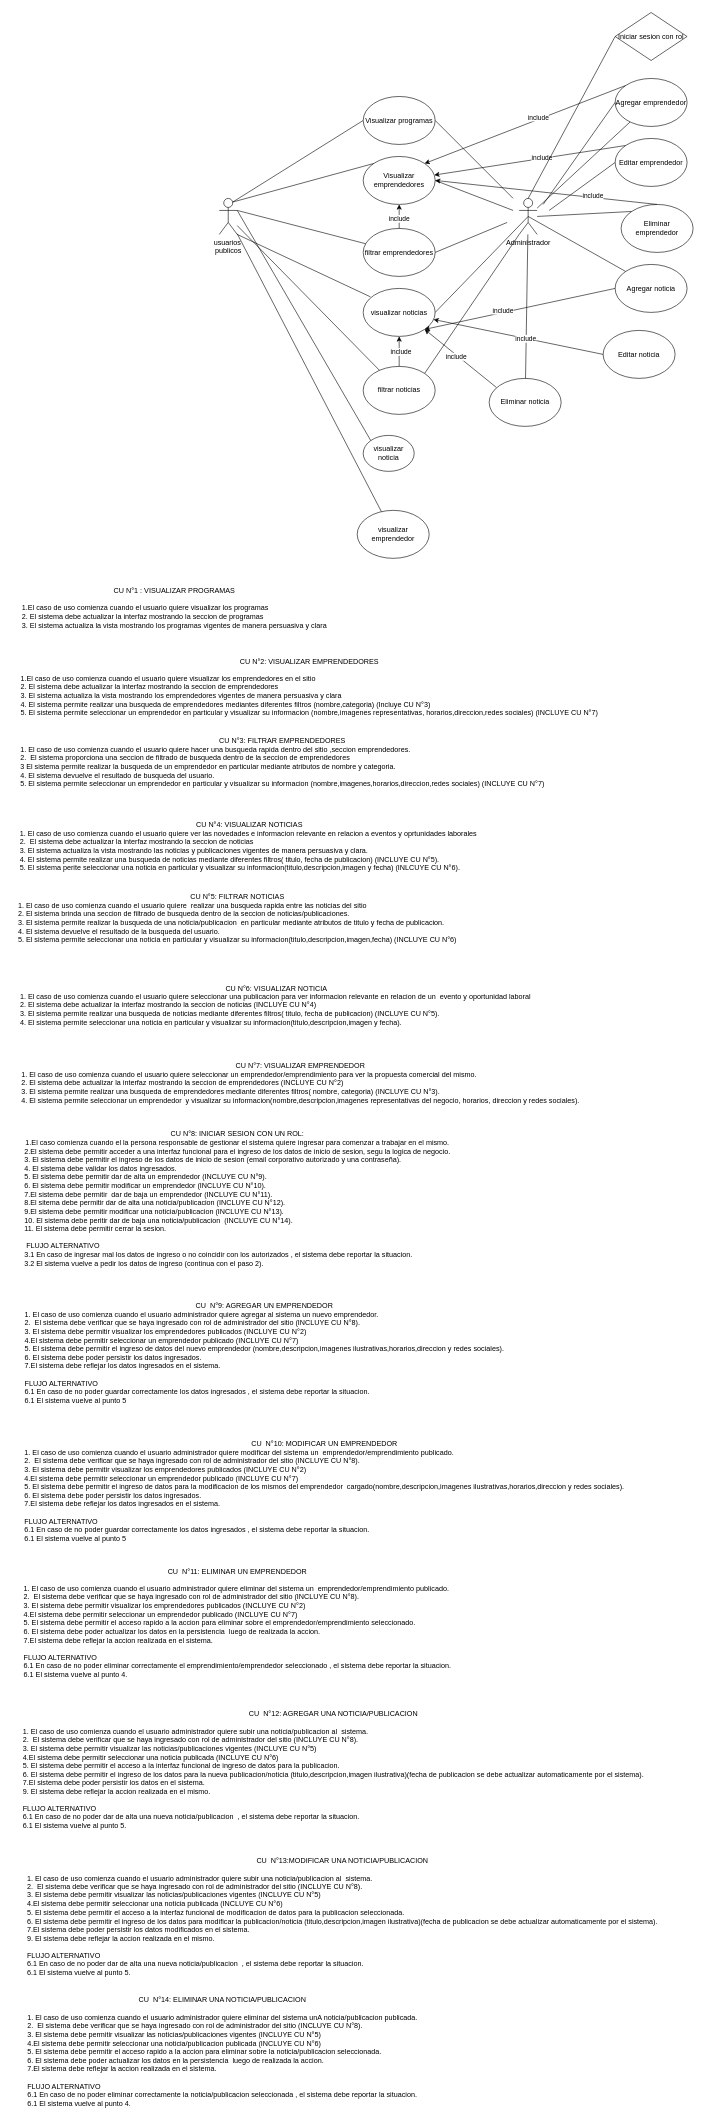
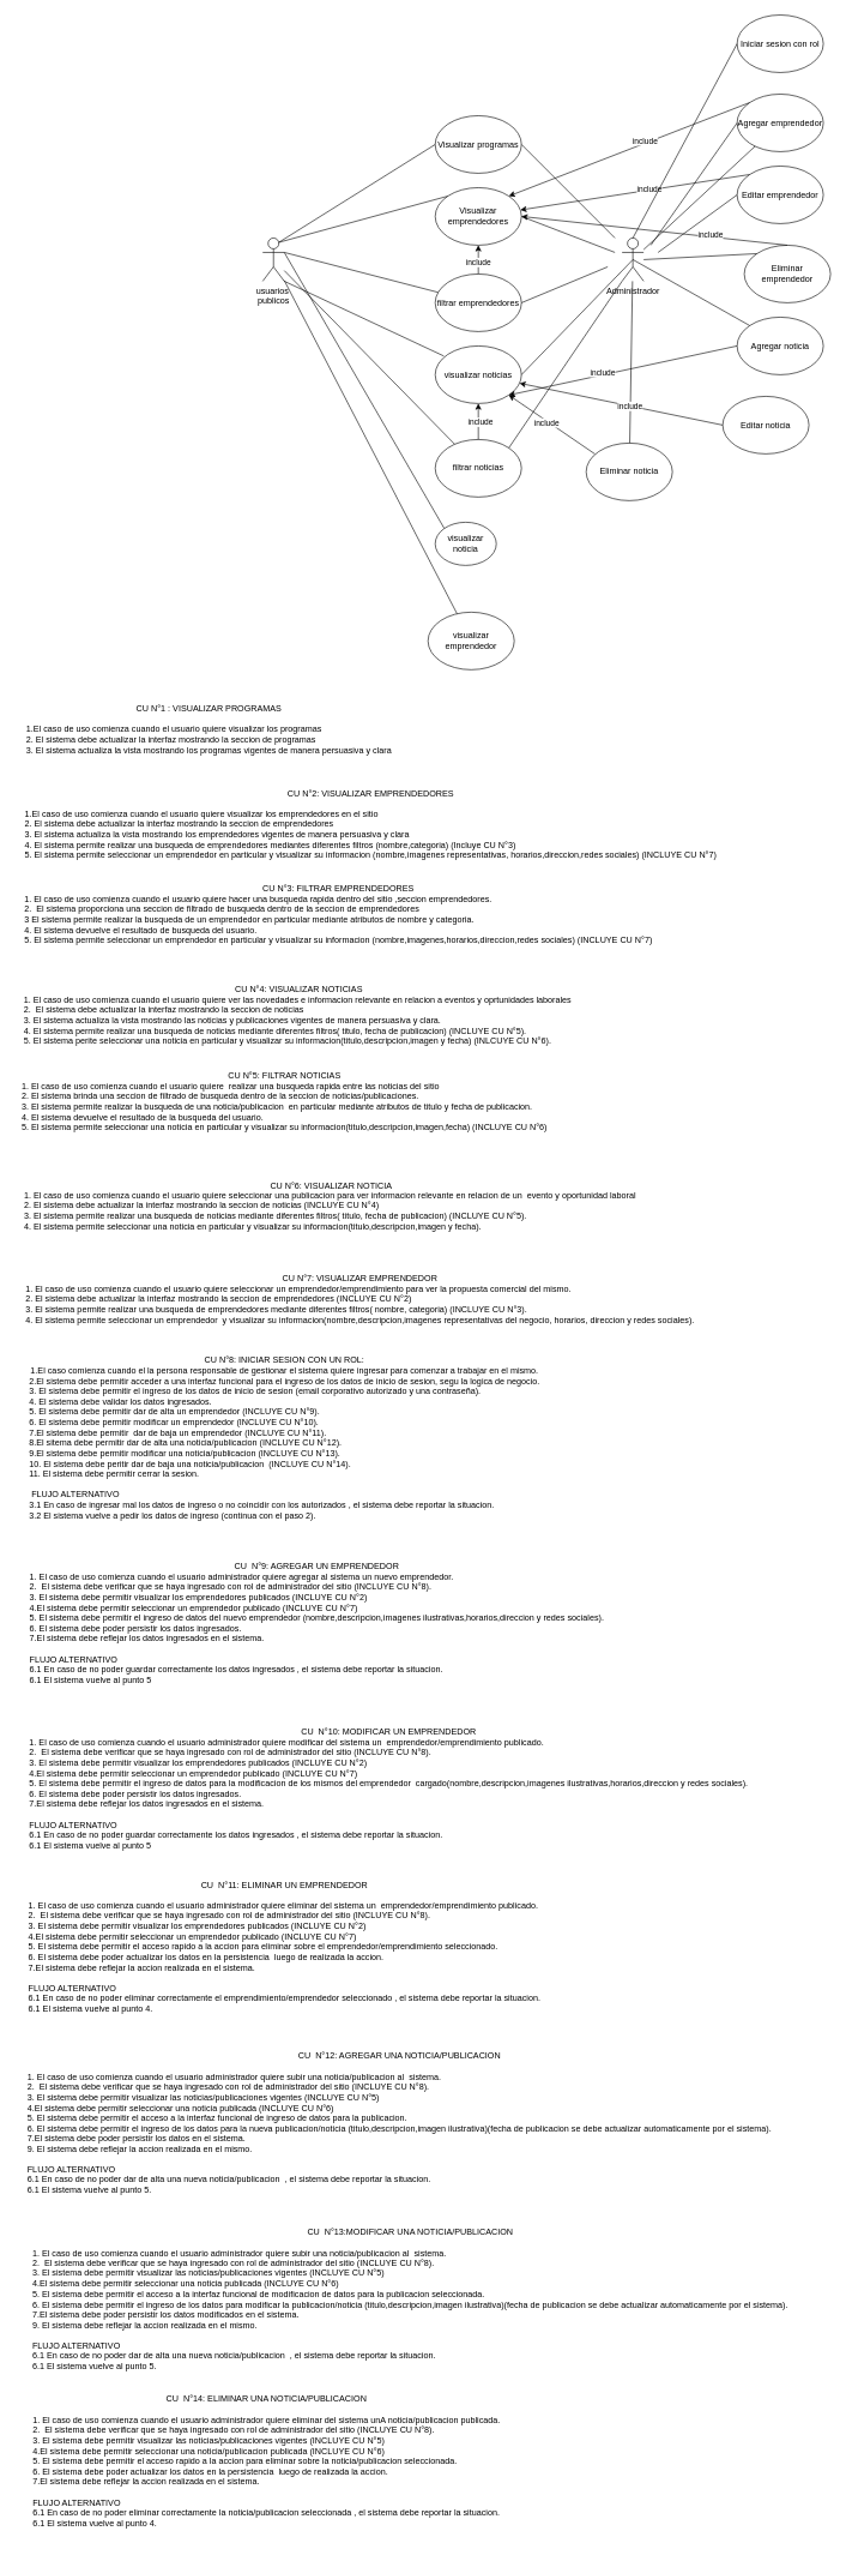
- <mxCell id="59" value="Iniciar sesion con rol" style="rhombus;whiteSpace=wrap;html=1;" vertex="1" parent="1"><mxGeometry x="1025" y="20" width="120" height="80" as="geometry" /></mxCell>
+ <mxCell id="59" value="Iniciar sesion con rol" style="ellipse;whiteSpace=wrap;html=1;" vertex="1" parent="1"><mxGeometry x="1025" y="20" width="120" height="80" as="geometry" /></mxCell>
- <mxCell id="19" value="Eliminar noticia" style="ellipse;whiteSpace=wrap;html=1;" parent="1" vertex="1"><mxGeometry x="815" y="630" width="120" height="80" as="geometry" /></mxCell>
+ <mxCell id="19" value="Eliminar noticia" style="ellipse;whiteSpace=wrap;html=1;" parent="1" vertex="1"><mxGeometry x="815" y="615" width="120" height="80" as="geometry" /></mxCell>
